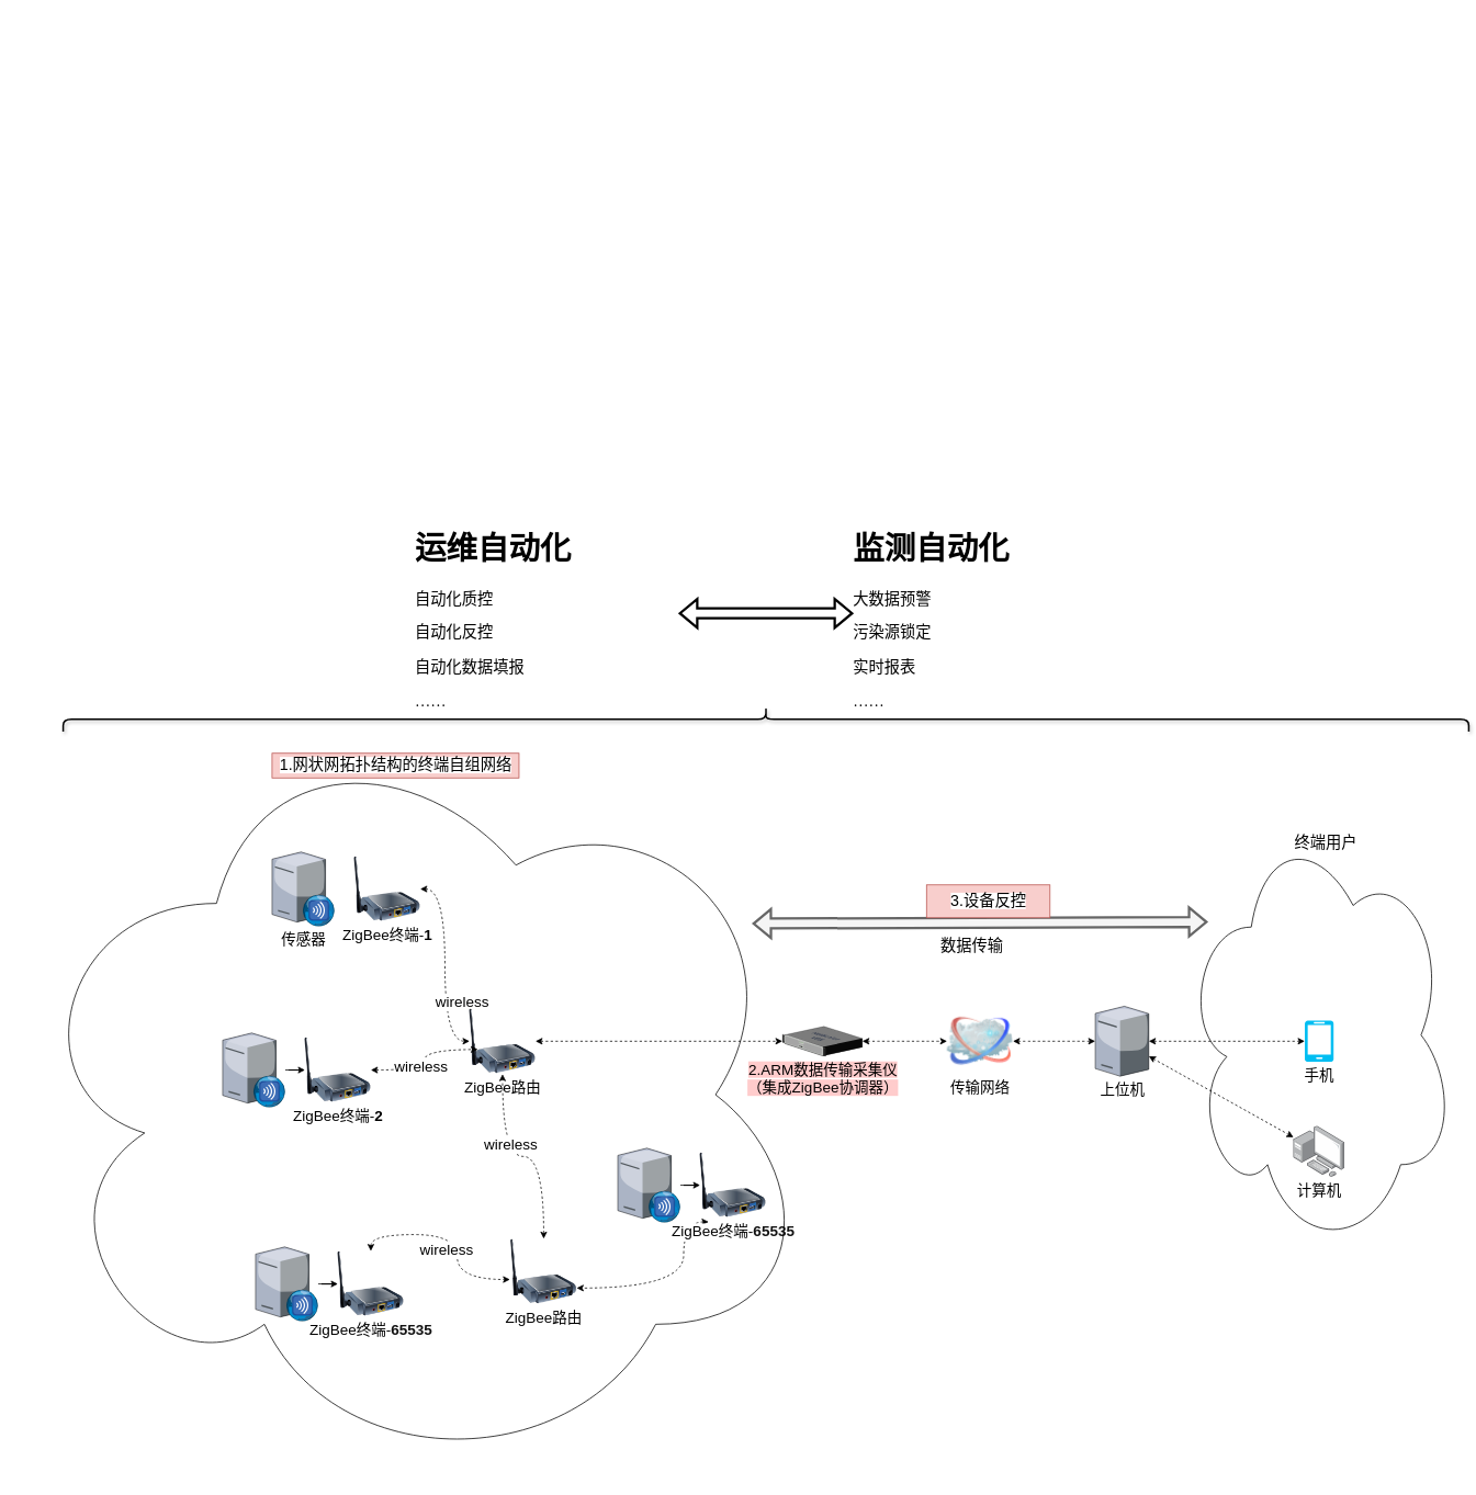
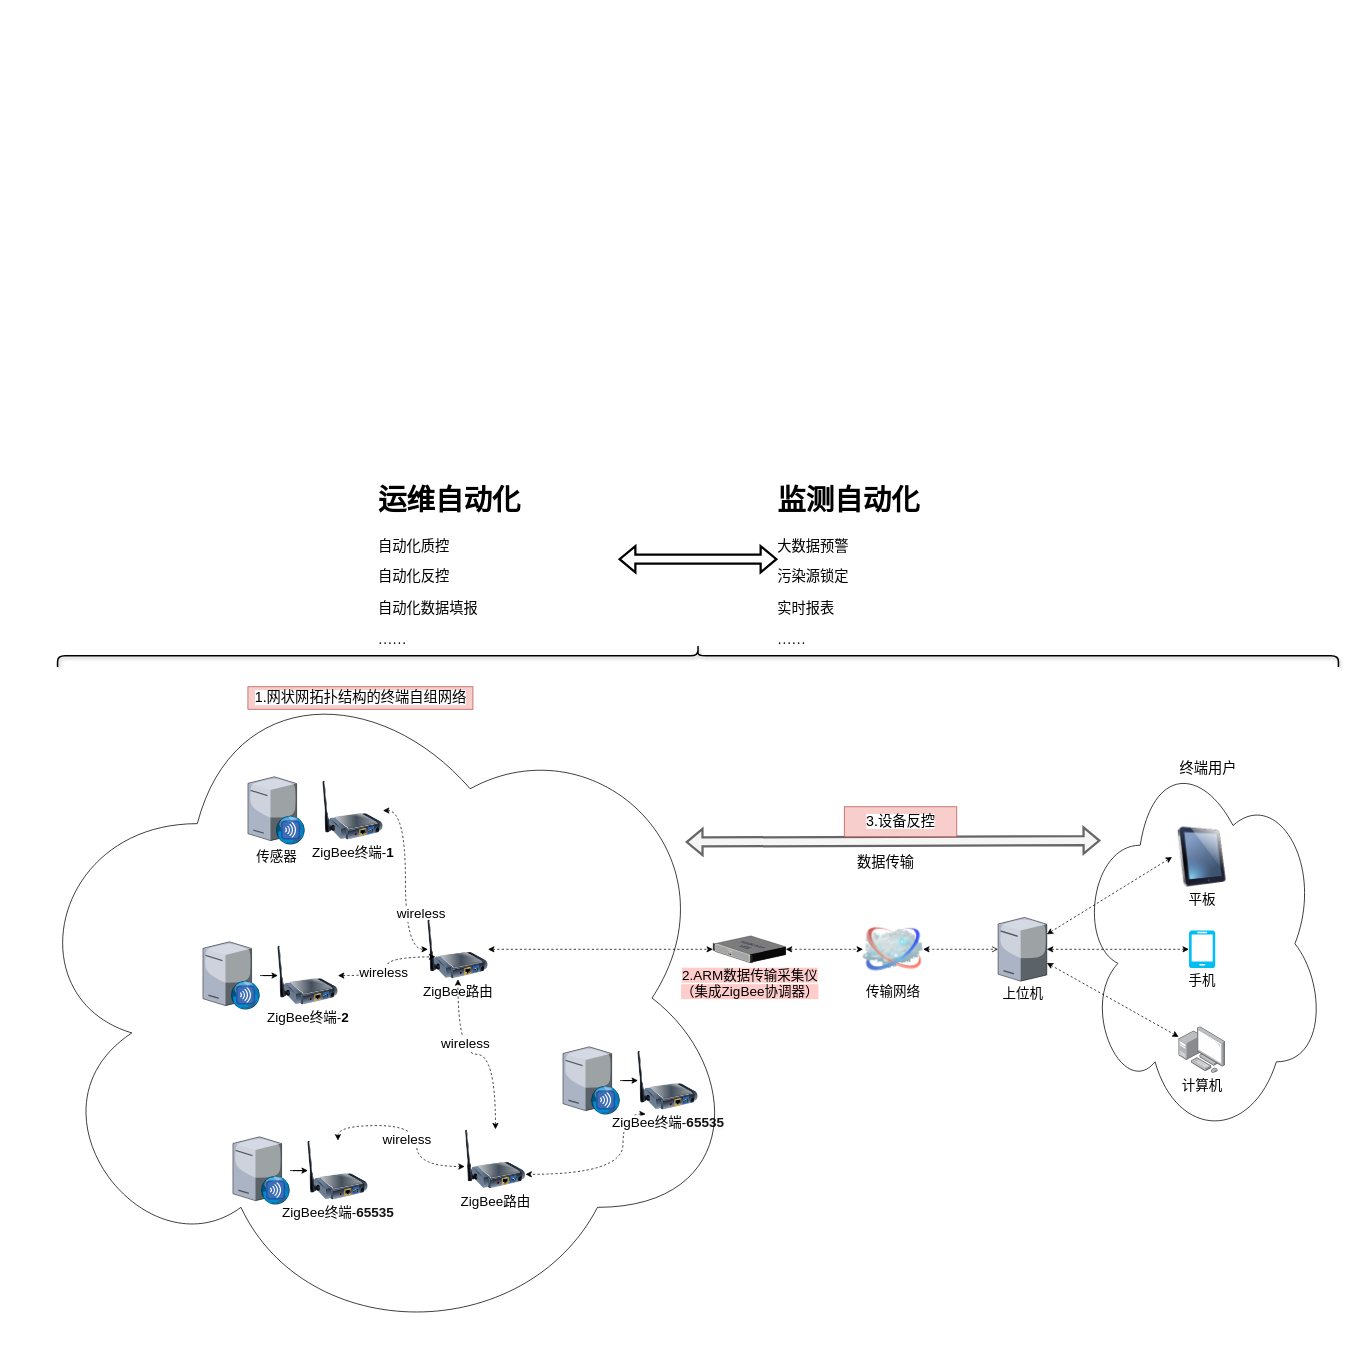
+ <mxCell id="29" value="平板" style="image;html=1;image=img/lib/clip_art/computers/iPad_128x128.png;fontSize=18;" vertex="1" parent="1"><mxGeometry x="1562" y="1102" width="80" height="80" as="geometry" /></mxCell>
+ <mxCell id="2" style="rounded=0;orthogonalLoop=1;jettySize=auto;html=1;entryX=0;entryY=0.5;entryDx=0;entryDy=0;dashed=1;fontSize=18;startArrow=classic;startFill=1;" edge="1" parent="1" source="5" target="29"><mxGeometry relative="1" as="geometry"><mxPoint x="1530" y="1260" as="targetPoint" /></mxGeometry></mxCell>
- <mxCell id="27" value="" style="edgeStyle=orthogonalEdgeStyle;curved=1;rounded=0;orthogonalLoop=1;jettySize=auto;html=1;dashed=1;fontSize=18;startArrow=classic;startFill=1;" edge="1" parent="1" source="28" target="5"><mxGeometry relative="1" as="geometry" /></mxCell>
+ <mxCell id="27" value="" style="edgeStyle=orthogonalEdgeStyle;curved=1;rounded=0;orthogonalLoop=1;jettySize=auto;html=1;dashed=1;fontSize=18;startArrow=classic;startFill=1;endArrow=open;" edge="1" parent="1" source="28" target="5"><mxGeometry relative="1" as="geometry" /></mxCell>
